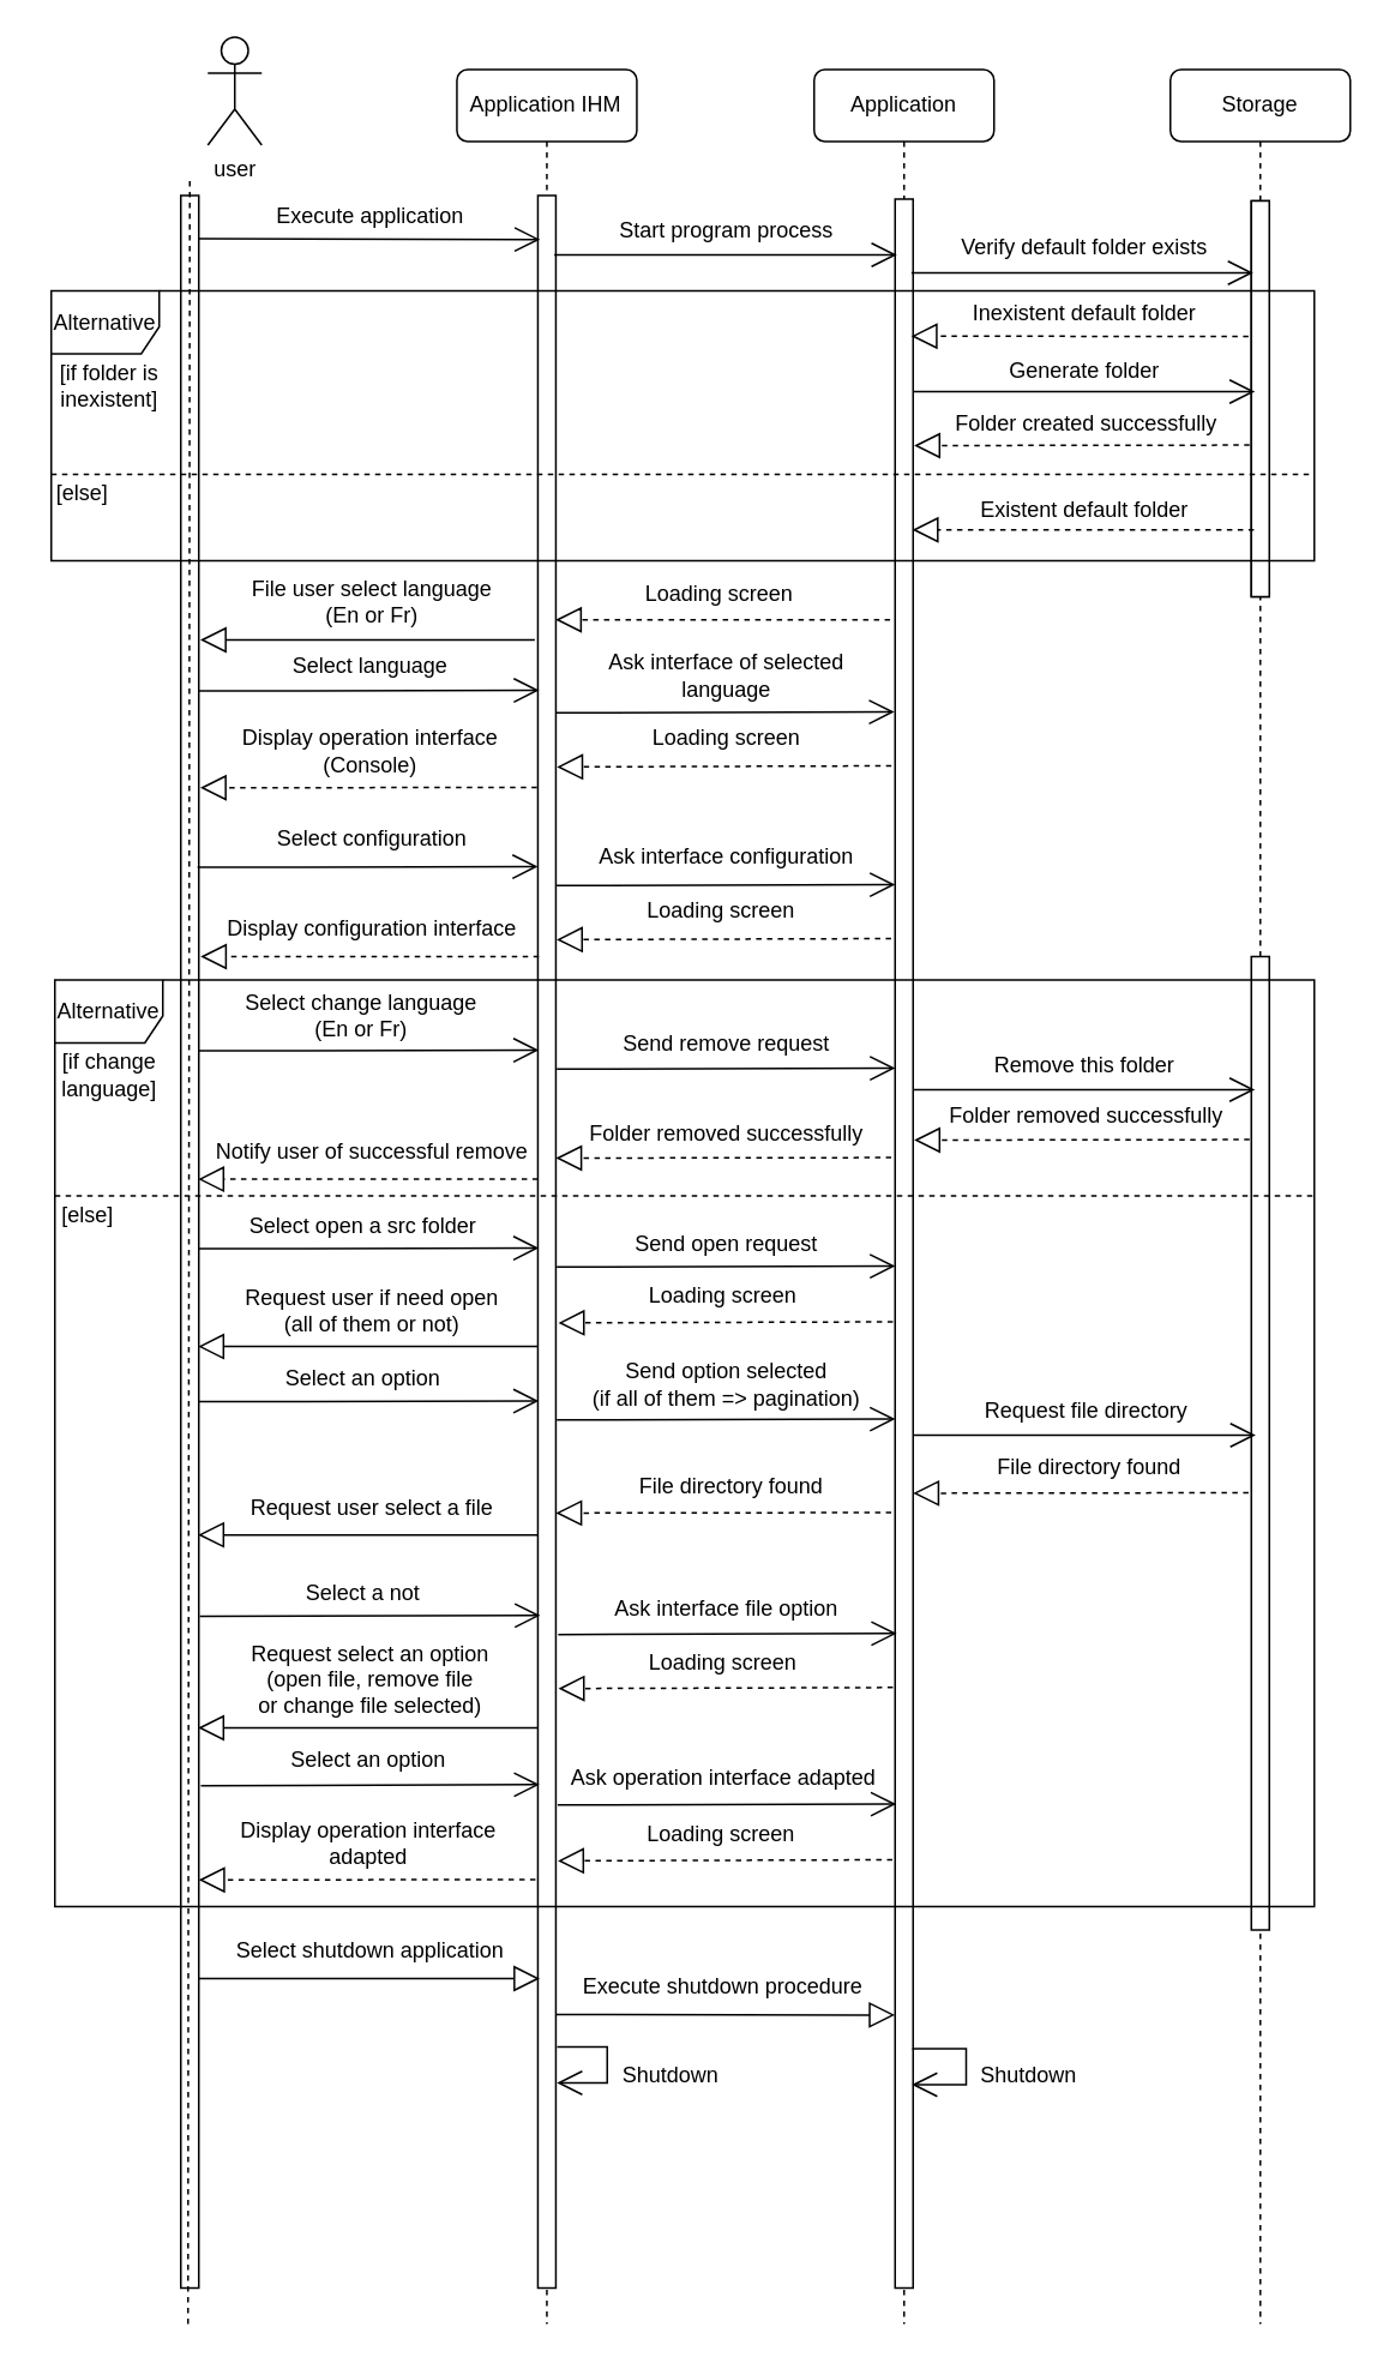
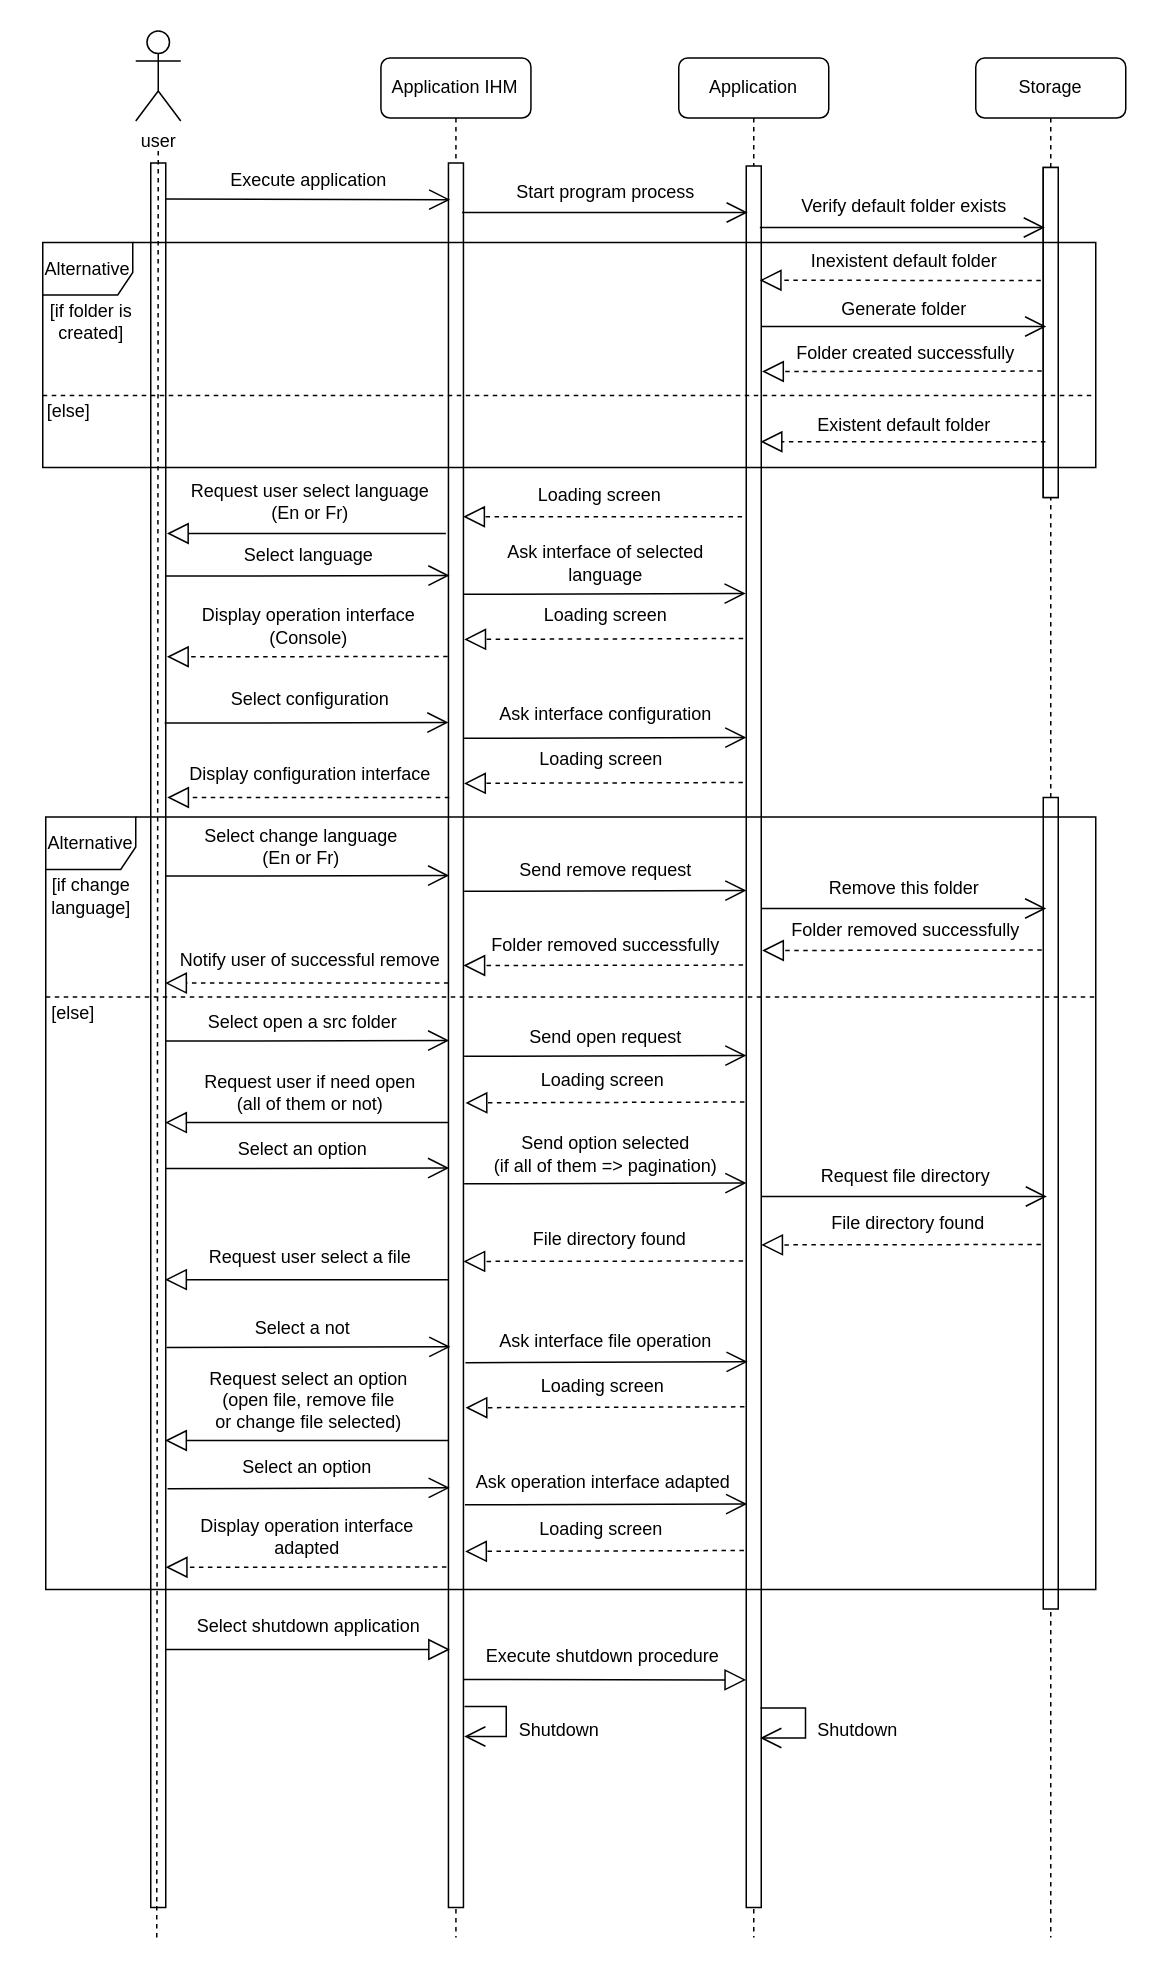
- <mxCell id="3" value="user" style="shape=umlActor;verticalLabelPosition=bottom;verticalAlign=top;html=1;rounded=1;" vertex="1" parent="1"><mxGeometry x="115" y="20" width="30" height="60" as="geometry" /></mxCell>
+ <mxCell id="3" value="user" style="shape=umlActor;verticalLabelPosition=bottom;verticalAlign=top;html=1;rounded=1;" vertex="1" parent="1"><mxGeometry x="90" y="20" width="30" height="60" as="geometry" /></mxCell>
- <mxCell id="24" value="[if folder is &lt;br&gt;inexistent]" style="text;html=1;align=center;verticalAlign=middle;resizable=0;points=[];autosize=1;strokeColor=none;fillColor=none;" vertex="1" parent="1"><mxGeometry x="20" y="194" width="80" height="40" as="geometry" /></mxCell>
+ <mxCell id="24" value="[if folder is &lt;br&gt;created]" style="text;html=1;align=center;verticalAlign=middle;resizable=0;points=[];autosize=1;strokeColor=none;fillColor=none;" vertex="1" parent="1"><mxGeometry x="20" y="194" width="80" height="40" as="geometry" /></mxCell>
- <mxCell id="34" value="File user select language&lt;br&gt;(En or Fr)" style="text;html=1;align=center;verticalAlign=middle;resizable=0;points=[];autosize=1;strokeColor=none;fillColor=none;rounded=1;" vertex="1" parent="1"><mxGeometry x="115.83" y="314" width="180" height="40" as="geometry" /></mxCell>
+ <mxCell id="34" value="Request user select language&lt;br&gt;(En or Fr)" style="text;html=1;align=center;verticalAlign=middle;resizable=0;points=[];autosize=1;strokeColor=none;fillColor=none;rounded=1;" vertex="1" parent="1"><mxGeometry x="115.83" y="314" width="180" height="40" as="geometry" /></mxCell>
- <mxCell id="96" value="Ask interface file option" style="text;html=1;align=center;verticalAlign=middle;resizable=0;points=[];autosize=1;strokeColor=none;fillColor=none;rounded=1;" vertex="1" parent="1"><mxGeometry x="322.83" y="879.23" width="160" height="30" as="geometry" /></mxCell>
+ <mxCell id="96" value="Ask interface file operation" style="text;html=1;align=center;verticalAlign=middle;resizable=0;points=[];autosize=1;strokeColor=none;fillColor=none;rounded=1;" vertex="1" parent="1"><mxGeometry x="322.83" y="879.23" width="160" height="30" as="geometry" /></mxCell>
